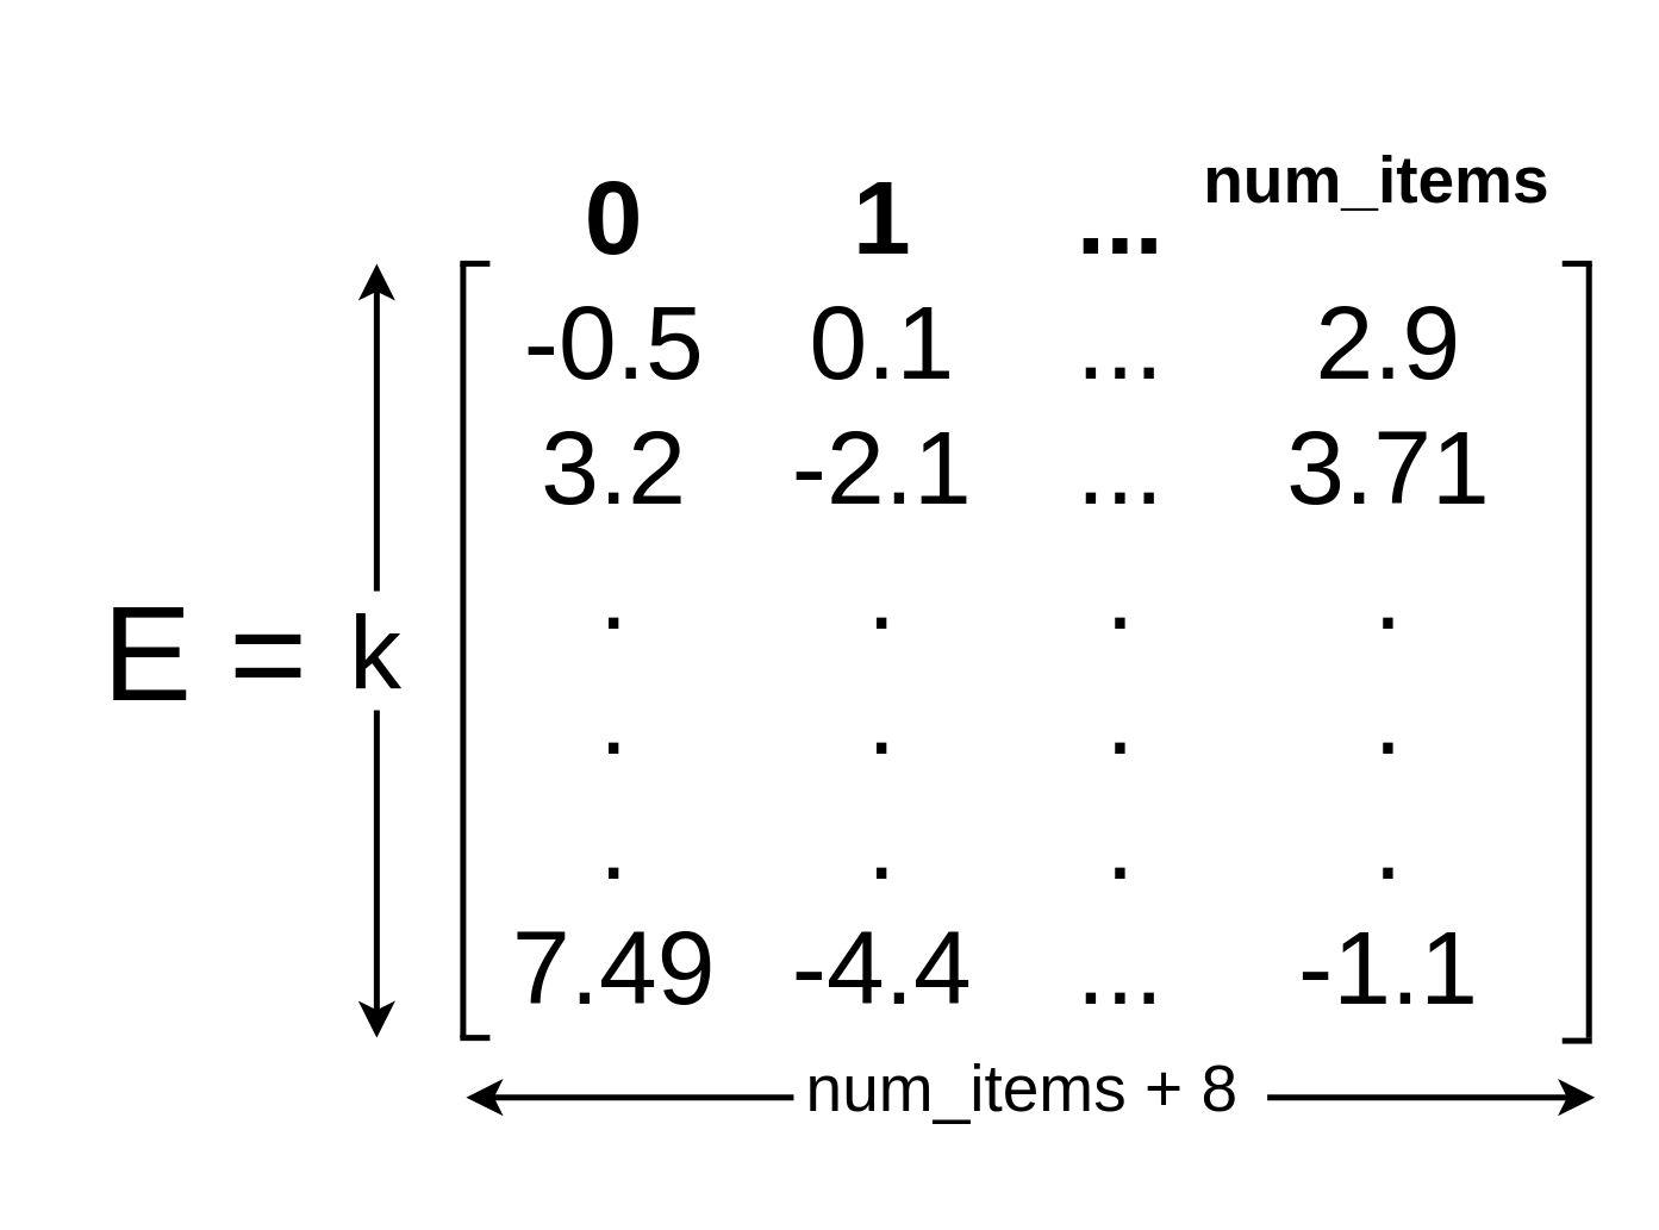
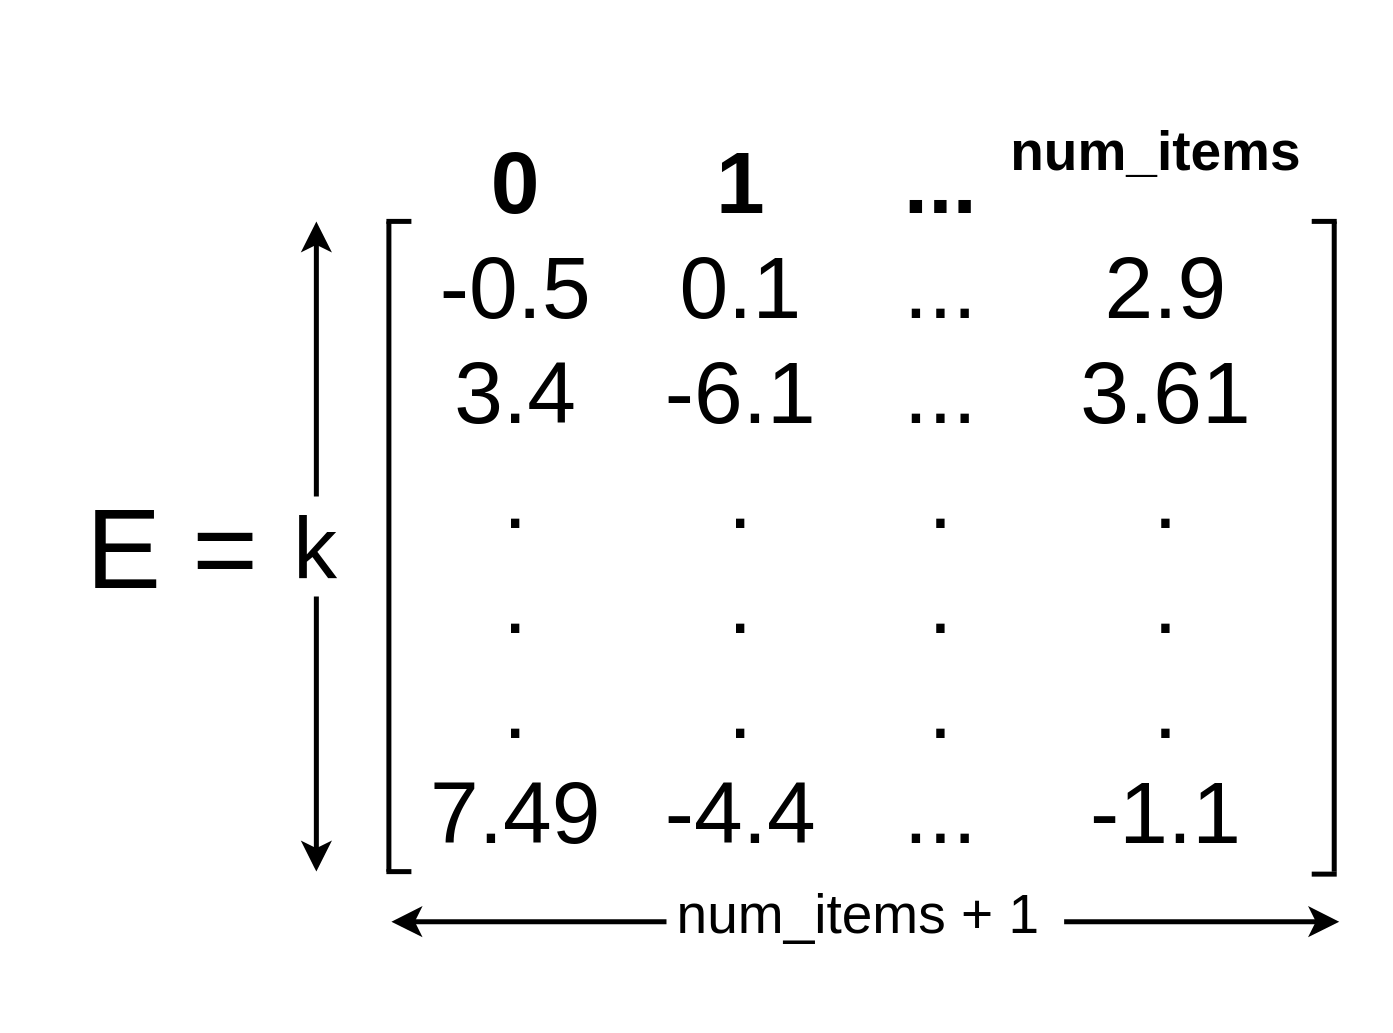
- <mxCell id="4" value="&lt;font style=&quot;font-size: 35px&quot;&gt;&lt;b&gt;0&lt;/b&gt;&lt;br&gt;-0.5&lt;br&gt;3.2&lt;br&gt;.&lt;br&gt;.&lt;br&gt;.&lt;br&gt;7.49&lt;/font&gt;&lt;br&gt;" style="text;html=1;strokeColor=none;fillColor=none;align=center;verticalAlign=middle;whiteSpace=wrap;rounded=0;" vertex="1" parent="1"><mxGeometry x="176" y="20" width="60" height="356" as="geometry" /></mxCell>
+ <mxCell id="4" value="&lt;font style=&quot;font-size: 35px&quot;&gt;&lt;b&gt;0&lt;/b&gt;&lt;br&gt;-0.5&lt;br&gt;3.4&lt;br&gt;.&lt;br&gt;.&lt;br&gt;.&lt;br&gt;7.49&lt;/font&gt;&lt;br&gt;" style="text;html=1;strokeColor=none;fillColor=none;align=center;verticalAlign=middle;whiteSpace=wrap;rounded=0;" vertex="1" parent="1"><mxGeometry x="176" y="20" width="60" height="356" as="geometry" /></mxCell>
- <mxCell id="5" value="&lt;font style=&quot;font-size: 35px&quot;&gt;&lt;b&gt;1&lt;/b&gt;&lt;br&gt;0.1&lt;br&gt;-2.1&lt;br&gt;.&lt;br&gt;.&lt;br&gt;.&lt;br&gt;-4.4&lt;/font&gt;&lt;br&gt;" style="text;html=1;strokeColor=none;fillColor=none;align=center;verticalAlign=middle;whiteSpace=wrap;rounded=0;" vertex="1" parent="1"><mxGeometry x="266" y="20" width="60" height="356" as="geometry" /></mxCell>
+ <mxCell id="5" value="&lt;font style=&quot;font-size: 35px&quot;&gt;&lt;b&gt;1&lt;/b&gt;&lt;br&gt;0.1&lt;br&gt;-6.1&lt;br&gt;.&lt;br&gt;.&lt;br&gt;.&lt;br&gt;-4.4&lt;/font&gt;&lt;br&gt;" style="text;html=1;strokeColor=none;fillColor=none;align=center;verticalAlign=middle;whiteSpace=wrap;rounded=0;" vertex="1" parent="1"><mxGeometry x="266" y="20" width="60" height="356" as="geometry" /></mxCell>
- <mxCell id="7" value="&lt;font&gt;&lt;span style=&quot;font-size: 35px&quot;&gt;&amp;nbsp;&lt;/span&gt;&lt;br&gt;&lt;span style=&quot;font-size: 35px&quot;&gt;2.9&lt;/span&gt;&lt;br&gt;&lt;span style=&quot;font-size: 35px&quot;&gt;3.71&lt;/span&gt;&lt;br&gt;&lt;span style=&quot;font-size: 35px&quot;&gt;.&lt;/span&gt;&lt;br&gt;&lt;span style=&quot;font-size: 35px&quot;&gt;.&lt;/span&gt;&lt;br&gt;&lt;span style=&quot;font-size: 35px&quot;&gt;.&lt;/span&gt;&lt;br&gt;&lt;span style=&quot;font-size: 35px&quot;&gt;-1.1&lt;/span&gt;&lt;/font&gt;&lt;br&gt;" style="text;html=1;strokeColor=none;fillColor=none;align=center;verticalAlign=middle;whiteSpace=wrap;rounded=0;" vertex="1" parent="1"><mxGeometry x="436" y="20" width="60" height="356" as="geometry" /></mxCell>
+ <mxCell id="7" value="&lt;font&gt;&lt;span style=&quot;font-size: 35px&quot;&gt;&amp;nbsp;&lt;/span&gt;&lt;br&gt;&lt;span style=&quot;font-size: 35px&quot;&gt;2.9&lt;/span&gt;&lt;br&gt;&lt;span style=&quot;font-size: 35px&quot;&gt;3.61&lt;/span&gt;&lt;br&gt;&lt;span style=&quot;font-size: 35px&quot;&gt;.&lt;/span&gt;&lt;br&gt;&lt;span style=&quot;font-size: 35px&quot;&gt;.&lt;/span&gt;&lt;br&gt;&lt;span style=&quot;font-size: 35px&quot;&gt;.&lt;/span&gt;&lt;br&gt;&lt;span style=&quot;font-size: 35px&quot;&gt;-1.1&lt;/span&gt;&lt;/font&gt;&lt;br&gt;" style="text;html=1;strokeColor=none;fillColor=none;align=center;verticalAlign=middle;whiteSpace=wrap;rounded=0;" vertex="1" parent="1"><mxGeometry x="436" y="20" width="60" height="356" as="geometry" /></mxCell>
- <mxCell id="19" value="&lt;font style=&quot;font-size: 22px&quot;&gt;num_items + 8&lt;/font&gt;" style="text;html=1;strokeColor=none;fillColor=none;align=center;verticalAlign=middle;whiteSpace=wrap;rounded=0;" vertex="1" parent="1"><mxGeometry x="268" y="341" width="150" height="50" as="geometry" /></mxCell>
+ <mxCell id="19" value="&lt;font style=&quot;font-size: 22px&quot;&gt;num_items + 1&lt;/font&gt;" style="text;html=1;strokeColor=none;fillColor=none;align=center;verticalAlign=middle;whiteSpace=wrap;rounded=0;" vertex="1" parent="1"><mxGeometry x="268" y="341" width="150" height="50" as="geometry" /></mxCell>
